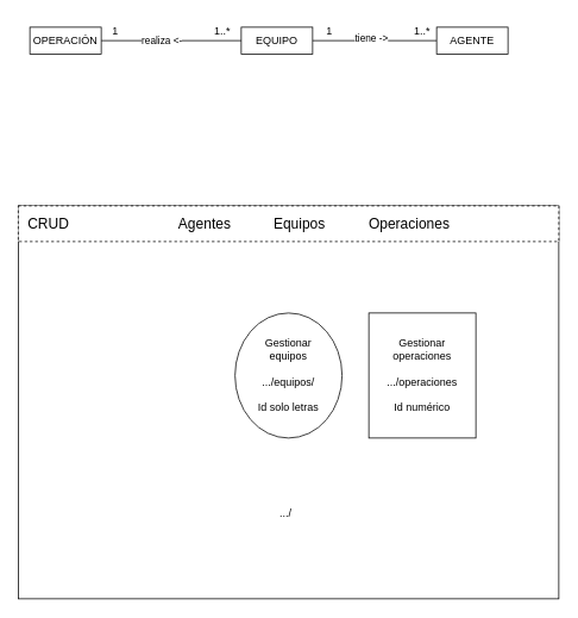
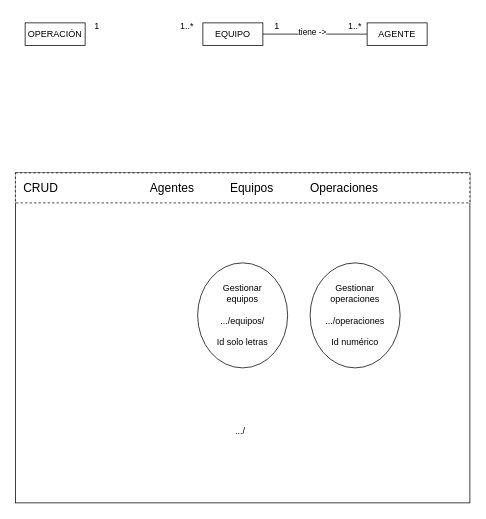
- <mxCell id="11" style="edgeStyle=orthogonalEdgeStyle;rounded=0;orthogonalLoop=1;jettySize=auto;html=1;exitX=1;exitY=0.5;exitDx=0;exitDy=0;entryX=0;entryY=0.5;entryDx=0;entryDy=0;endArrow=none;endFill=0;" edge="1" parent="1" source="13" target="7"><mxGeometry relative="1" as="geometry" /></mxCell>
- <mxCell id="12" value="realiza &amp;lt;-" style="edgeLabel;html=1;align=center;verticalAlign=middle;resizable=0;points=[];" vertex="1" connectable="0" parent="11"><mxGeometry x="-0.152" y="1" relative="1" as="geometry"><mxPoint as="offset" /></mxGeometry></mxCell>
- <mxCell id="5" value="Gestionar &lt;br&gt;operaciones&lt;br&gt;&lt;br&gt;.../operaciones&lt;br&gt;&lt;br&gt;Id numérico" style="rounded=0;whiteSpace=wrap;html=1;" vertex="1" parent="1"><mxGeometry x="413" y="350" width="120" height="140" as="geometry" /></mxCell>
+ <mxCell id="5" value="Gestionar &lt;br&gt;operaciones&lt;br&gt;&lt;br&gt;.../operaciones&lt;br&gt;&lt;br&gt;Id numérico" style="ellipse;whiteSpace=wrap;html=1;" vertex="1" parent="1"><mxGeometry x="413" y="350" width="120" height="140" as="geometry" /></mxCell>
